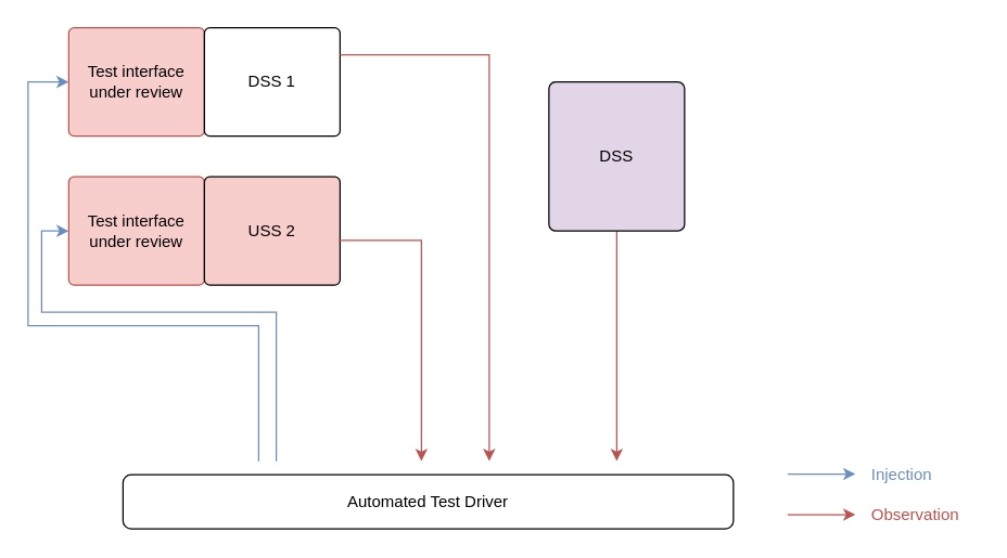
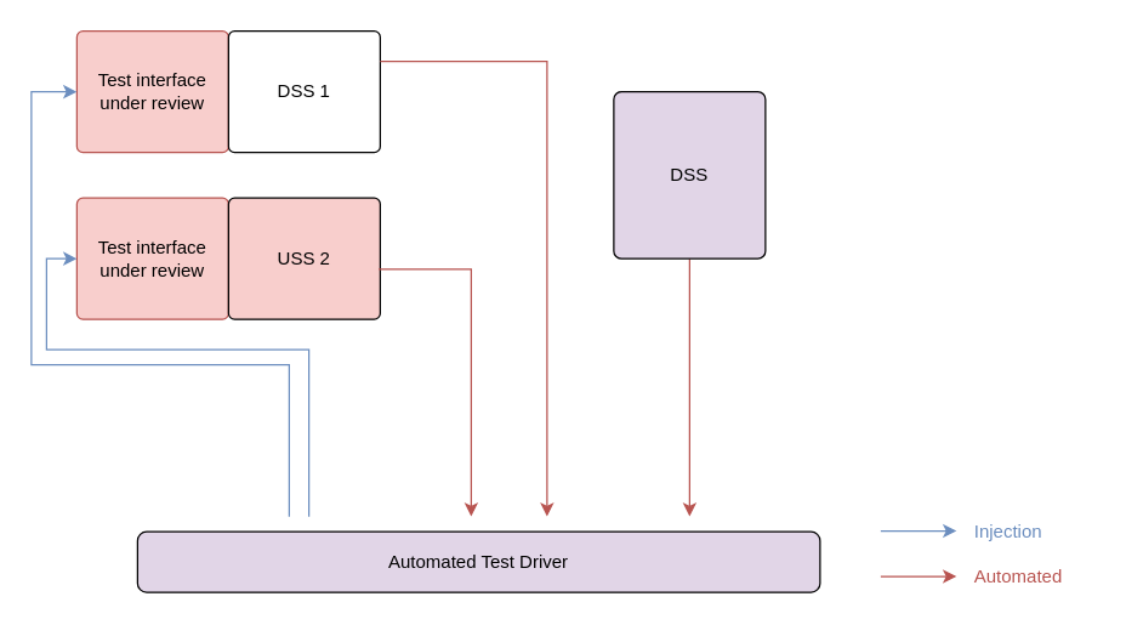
- <mxCell id="16" value="Automated Test Driver" style="rounded=1;whiteSpace=wrap;html=1;sketch=0;align=center;" vertex="1" parent="1"><mxGeometry x="90" y="350" width="450" height="40" as="geometry" /></mxCell>
+ <mxCell id="16" value="Automated Test Driver" style="rounded=1;whiteSpace=wrap;html=1;sketch=0;align=center;fillColor=#e1d5e7;" vertex="1" parent="1"><mxGeometry x="90" y="350" width="450" height="40" as="geometry" /></mxCell>
- <mxCell id="12" value="Observation" style="text;html=1;align=left;verticalAlign=middle;resizable=0;points=[];autosize=1;fontColor=#B85450;" vertex="1" parent="1"><mxGeometry x="640" y="370" width="80" height="20" as="geometry" /></mxCell>
+ <mxCell id="12" value="Automated" style="text;html=1;align=left;verticalAlign=middle;resizable=0;points=[];autosize=1;fontColor=#B85450;" vertex="1" parent="1"><mxGeometry x="640" y="370" width="80" height="20" as="geometry" /></mxCell>
